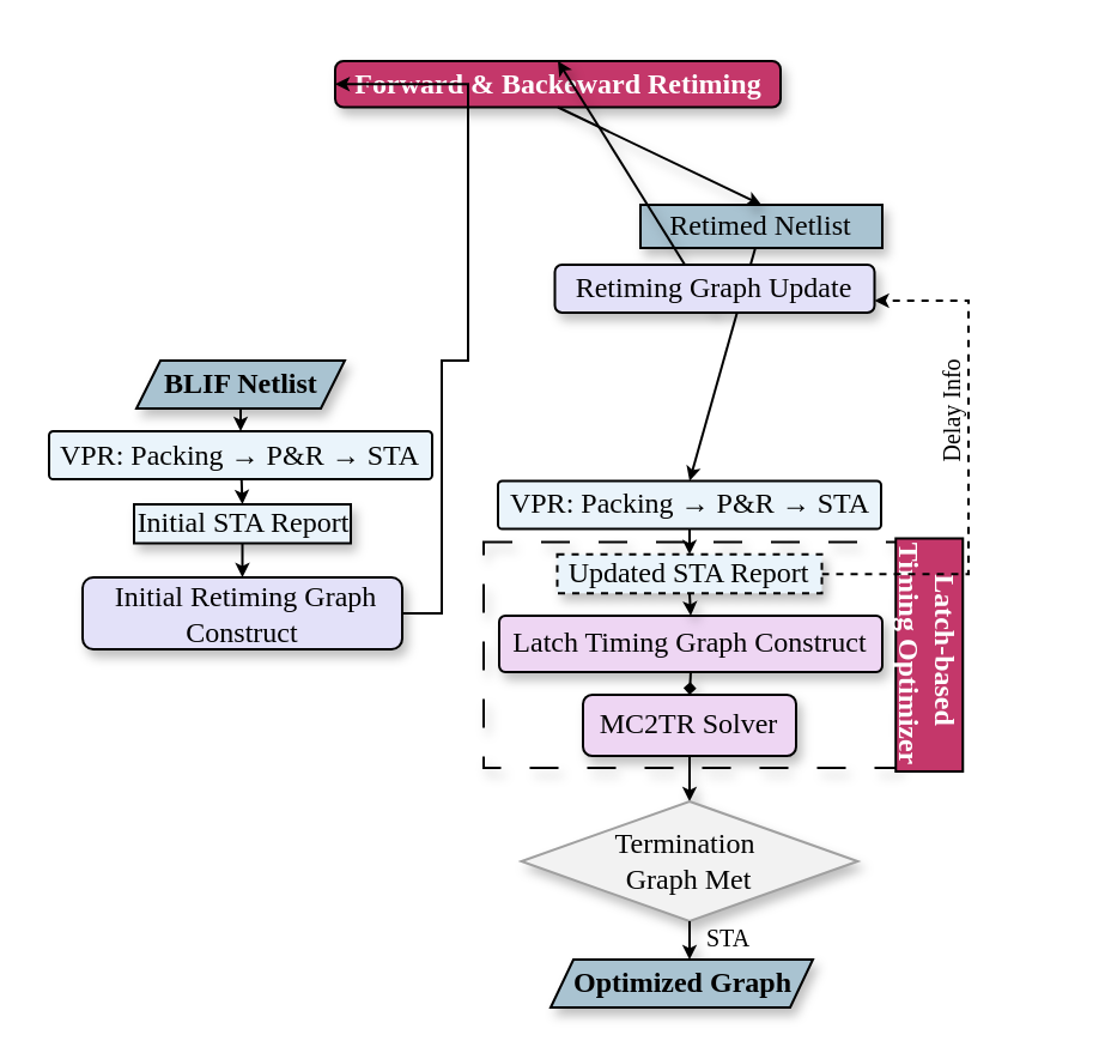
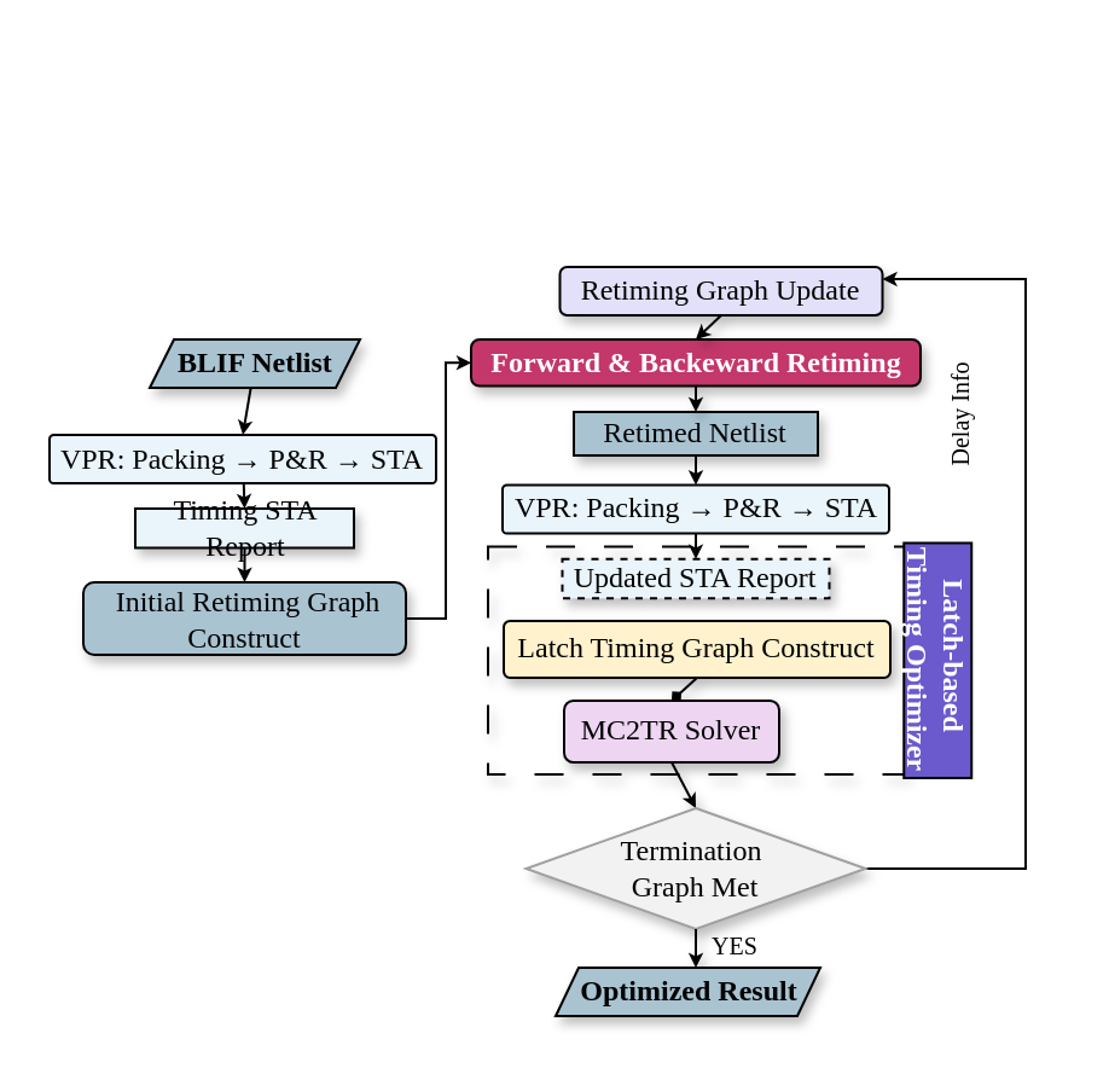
- <mxCell id="8" value="&lt;font&gt;&lt;b&gt;Forward &amp;amp; Backeward Retiming&lt;/b&gt;&lt;/font&gt;" style="rounded=1;whiteSpace=wrap;html=1;fillColor=#C4376A;strokeColor=#000000;arcSize=18;movable=1;resizable=1;rotatable=1;deletable=1;editable=1;locked=0;connectable=1;strokeWidth=1;fontFamily=Times New Roman;fontColor=#ffffff;shadow=1;" parent="1" vertex="1"><mxGeometry x="139.5" y="25" width="186" height="19.25" as="geometry" /></mxCell>
+ <mxCell id="8" value="&lt;font&gt;&lt;b&gt;Forward &amp;amp; Backeward Retiming&lt;/b&gt;&lt;/font&gt;" style="rounded=1;whiteSpace=wrap;html=1;fillColor=#C4376A;strokeColor=#000000;arcSize=18;movable=1;resizable=1;rotatable=1;deletable=1;editable=1;locked=0;connectable=1;strokeWidth=1;fontFamily=Times New Roman;fontColor=#ffffff;shadow=1;" parent="1" vertex="1"><mxGeometry x="194.5" y="140" width="186" height="19.25" as="geometry" /></mxCell>
- <mxCell id="10" value="&lt;font&gt;Retimed Netlist&lt;/font&gt;" style="rounded=0;whiteSpace=wrap;html=1;fillColor=light-dark(#A9C3D1,#1D293B);strokeColor=light-dark(#000000,#5C79A3);movable=1;resizable=1;rotatable=1;deletable=1;editable=1;locked=0;connectable=1;strokeWidth=1;fontFamily=Times New Roman;shadow=1;" parent="1" vertex="1"><mxGeometry x="267" y="85" width="101" height="18" as="geometry" /></mxCell>
+ <mxCell id="10" value="&lt;font&gt;Retimed Netlist&lt;/font&gt;" style="rounded=0;whiteSpace=wrap;html=1;fillColor=light-dark(#A9C3D1,#1D293B);strokeColor=light-dark(#000000,#5C79A3);movable=1;resizable=1;rotatable=1;deletable=1;editable=1;locked=0;connectable=1;strokeWidth=1;fontFamily=Times New Roman;shadow=1;" parent="1" vertex="1"><mxGeometry x="237" y="170" width="101" height="18" as="geometry" /></mxCell>
- <mxCell id="24" value="&lt;font&gt;&lt;b&gt;BLIF Netlist&lt;/b&gt;&lt;/font&gt;" style="shape=parallelogram;perimeter=parallelogramPerimeter;whiteSpace=wrap;html=1;fixedSize=1;fillColor=#A9C3D1;strokeColor=light-dark(#000000, #446e2c);strokeWidth=1;movable=1;resizable=1;rotatable=1;deletable=1;editable=1;locked=0;connectable=1;fontFamily=Times New Roman;shadow=1;size=10;" parent="1" vertex="1"><mxGeometry x="56.5" y="150" width="87" height="20" as="geometry" /></mxCell>
+ <mxCell id="24" value="&lt;font&gt;&lt;b&gt;BLIF Netlist&lt;/b&gt;&lt;/font&gt;" style="shape=parallelogram;perimeter=parallelogramPerimeter;whiteSpace=wrap;html=1;fixedSize=1;fillColor=#A9C3D1;strokeColor=light-dark(#000000, #446e2c);strokeWidth=1;movable=1;resizable=1;rotatable=1;deletable=1;editable=1;locked=0;connectable=1;fontFamily=Times New Roman;shadow=1;size=10;" parent="1" vertex="1"><mxGeometry x="61.5" y="140" width="87" height="20" as="geometry" /></mxCell>
- <mxCell id="17" style="edgeStyle=orthogonalEdgeStyle;rounded=0;orthogonalLoop=1;jettySize=auto;html=1;entryX=1;entryY=0.75;entryDx=0;entryDy=0;endSize=3;dashed=1;" parent="1" source="18" target="30" edge="1"><mxGeometry relative="1" as="geometry"><Array as="points"><mxPoint x="404" y="239" /><mxPoint x="404" y="125" /></Array></mxGeometry></mxCell>
- <mxCell id="25" value="&lt;font&gt;Initial STA Report&lt;/font&gt;" style="rounded=0;whiteSpace=wrap;html=1;fillColor=light-dark(#EAF4FB,#1D293B);strokeColor=#000000;movable=1;resizable=1;rotatable=1;deletable=1;editable=1;locked=0;connectable=1;strokeWidth=1;fontFamily=Times New Roman;shadow=1;" parent="1" vertex="1"><mxGeometry x="55.5" y="210" width="90.5" height="16.25" as="geometry" /></mxCell>
+ <mxCell id="25" value="&lt;font&gt;Timing STA Report&lt;/font&gt;" style="rounded=0;whiteSpace=wrap;html=1;fillColor=light-dark(#EAF4FB,#1D293B);strokeColor=#000000;movable=1;resizable=1;rotatable=1;deletable=1;editable=1;locked=0;connectable=1;strokeWidth=1;fontFamily=Times New Roman;shadow=1;" parent="1" vertex="1"><mxGeometry x="55.5" y="210" width="90.5" height="16.25" as="geometry" /></mxCell>
+ <mxCell id="14" style="edgeStyle=orthogonalEdgeStyle;rounded=0;orthogonalLoop=1;jettySize=auto;html=1;entryX=1;entryY=0.25;entryDx=0;entryDy=0;endSize=3;" parent="1" source="15" target="30" edge="1"><mxGeometry relative="1" as="geometry"><mxPoint x="354.25" y="109.5" as="targetPoint" /><Array as="points"><mxPoint x="424" y="359" /><mxPoint x="424" y="115" /></Array></mxGeometry></mxCell>
- <mxCell id="13" style="rounded=0;orthogonalLoop=1;jettySize=auto;html=1;entryX=0.5;entryY=0;entryDx=0;entryDy=0;strokeWidth=1;startSize=3;endSize=3;shadow=1;exitX=0.5;exitY=1;exitDx=0;exitDy=0;" parent="1" source="18" target="6" edge="1"><mxGeometry relative="1" as="geometry"><mxPoint x="290.5" y="279" as="sourcePoint" /></mxGeometry></mxCell>
- <mxCell id="27" value="&amp;nbsp;Initial Retiming Graph Construct" style="rounded=1;whiteSpace=wrap;html=1;fillColor=#E3E1F9;strokeColor=#000000;fillStyle=auto;strokeWidth=1;fontFamily=Times New Roman;shadow=1;" parent="1" vertex="1"><mxGeometry x="34" y="240.5" width="133.5" height="30" as="geometry" /></mxCell>
+ <mxCell id="27" value="&amp;nbsp;Initial Retiming Graph Construct" style="rounded=1;whiteSpace=wrap;html=1;fillColor=#a9c3d1;strokeColor=#000000;fillStyle=auto;strokeWidth=1;fontFamily=Times New Roman;shadow=1;" parent="1" vertex="1"><mxGeometry x="34" y="240.5" width="133.5" height="30" as="geometry" /></mxCell>
- <mxCell id="6" value="&lt;span style=&quot;text-wrap-mode: nowrap;&quot;&gt;Latch Timing Graph Construct&lt;/span&gt;" style="rounded=1;whiteSpace=wrap;html=1;fillColor=#EED6F3;strokeColor=#000000;strokeWidth=1;fontFamily=Times New Roman;shadow=1;arcSize=11;" parent="1" vertex="1"><mxGeometry x="208" y="256.5" width="160" height="23.5" as="geometry" /></mxCell>
+ <mxCell id="6" value="&lt;span style=&quot;text-wrap-mode: nowrap;&quot;&gt;Latch Timing Graph Construct&lt;/span&gt;" style="rounded=1;whiteSpace=wrap;html=1;fillColor=#fff2cc;strokeColor=#000000;strokeWidth=1;fontFamily=Times New Roman;shadow=1;arcSize=11;" parent="1" vertex="1"><mxGeometry x="208" y="256.5" width="160" height="23.5" as="geometry" /></mxCell>
- <mxCell id="12" value="&lt;font&gt;&lt;b&gt;Latch-based&amp;nbsp;&lt;/b&gt;&lt;/font&gt;&lt;div&gt;&lt;b&gt;&lt;font&gt;Timing&amp;nbsp;&lt;/font&gt;&lt;span style=&quot;background-color: initial;&quot;&gt;Optimizer&lt;/span&gt;&lt;/b&gt;&lt;/div&gt;" style="rounded=0;whiteSpace=wrap;html=1;fillColor=#c4376a;strokeColor=#000000;arcSize=36;movable=1;resizable=1;rotatable=1;deletable=1;editable=1;locked=0;connectable=1;strokeWidth=1;fontFamily=Times New Roman;fontColor=#ffffff;shadow=0;rotation=90;" parent="1" vertex="1"><mxGeometry x="339" y="258.87" width="97.25" height="28" as="geometry" /></mxCell>
+ <mxCell id="12" value="&lt;font&gt;&lt;b&gt;Latch-based&amp;nbsp;&lt;/b&gt;&lt;/font&gt;&lt;div&gt;&lt;b&gt;&lt;font&gt;Timing&amp;nbsp;&lt;/font&gt;&lt;span style=&quot;background-color: initial;&quot;&gt;Optimizer&lt;/span&gt;&lt;/b&gt;&lt;/div&gt;" style="rounded=0;whiteSpace=wrap;html=1;fillColor=#6A5ACD;strokeColor=#000000;arcSize=36;movable=1;resizable=1;rotatable=1;deletable=1;editable=1;locked=0;connectable=1;strokeWidth=1;fontFamily=Times New Roman;fontColor=#ffffff;shadow=0;rotation=90;" parent="1" vertex="1"><mxGeometry x="339" y="258.87" width="97.25" height="28" as="geometry" /></mxCell>
- <mxCell id="7" value="MC2TR Solver" style="rounded=1;whiteSpace=wrap;html=1;fillColor=#EED6F3;strokeColor=#000000;strokeWidth=1;fontFamily=Times New Roman;shadow=1;" parent="1" vertex="1"><mxGeometry x="243" y="289.5" width="89" height="25.5" as="geometry" /></mxCell>
+ <mxCell id="7" value="MC2TR Solver" style="rounded=1;whiteSpace=wrap;html=1;fillColor=#EED6F3;strokeColor=#000000;strokeWidth=1;fontFamily=Times New Roman;shadow=1;" parent="1" vertex="1"><mxGeometry x="233" y="289.5" width="89" height="25.5" as="geometry" /></mxCell>
- <mxCell id="21" value="&lt;p style=&quot;line-height: 60%;&quot;&gt;&lt;span style=&quot;color: rgb(0, 0, 0); font-family: &amp;quot;Times New Roman&amp;quot;; font-style: normal; font-variant-ligatures: normal; font-variant-caps: normal; font-weight: 400; letter-spacing: normal; orphans: 2; text-indent: 0px; text-transform: none; widows: 2; word-spacing: 0px; -webkit-text-stroke-width: 0px; white-space: normal; text-decoration-thickness: initial; text-decoration-style: initial; text-decoration-color: initial; float: none; display: inline !important;&quot;&gt;&lt;font style=&quot;font-size: 10px;&quot;&gt;STA&lt;/font&gt;&lt;/span&gt;&lt;/p&gt;" style="text;whiteSpace=wrap;html=1;align=center;shadow=1;strokeWidth=1;" parent="1" vertex="1"><mxGeometry x="285.5" y="368.5" width="36" height="31.5" as="geometry" /></mxCell>
+ <mxCell id="21" value="&lt;p style=&quot;line-height: 60%;&quot;&gt;&lt;span style=&quot;color: rgb(0, 0, 0); font-family: &amp;quot;Times New Roman&amp;quot;; font-style: normal; font-variant-ligatures: normal; font-variant-caps: normal; font-weight: 400; letter-spacing: normal; orphans: 2; text-indent: 0px; text-transform: none; widows: 2; word-spacing: 0px; -webkit-text-stroke-width: 0px; white-space: normal; text-decoration-thickness: initial; text-decoration-style: initial; text-decoration-color: initial; float: none; display: inline !important;&quot;&gt;&lt;font style=&quot;font-size: 10px;&quot;&gt;YES&lt;/font&gt;&lt;/span&gt;&lt;/p&gt;" style="text;whiteSpace=wrap;html=1;align=center;shadow=1;strokeWidth=1;" parent="1" vertex="1"><mxGeometry x="285.5" y="368.5" width="36" height="31.5" as="geometry" /></mxCell>
- <mxCell id="32" value="&lt;font style=&quot;color: rgb(0, 0, 0);&quot;&gt;&lt;b style=&quot;&quot;&gt;Optimized Graph&lt;/b&gt;&lt;/font&gt;" style="shape=parallelogram;perimeter=parallelogramPerimeter;whiteSpace=wrap;html=1;fixedSize=1;fillColor=#A9C3D1;strokeColor=light-dark(#000000, #446e2c);strokeWidth=1;movable=1;resizable=1;rotatable=1;deletable=1;editable=1;locked=0;connectable=1;fontFamily=Times New Roman;shadow=1;size=9.5;" parent="1" vertex="1"><mxGeometry x="229.5" y="400" width="109.5" height="20" as="geometry" /></mxCell>
+ <mxCell id="32" value="&lt;font style=&quot;color: rgb(0, 0, 0);&quot;&gt;&lt;b style=&quot;&quot;&gt;Optimized Result&lt;/b&gt;&lt;/font&gt;" style="shape=parallelogram;perimeter=parallelogramPerimeter;whiteSpace=wrap;html=1;fixedSize=1;fillColor=#A9C3D1;strokeColor=light-dark(#000000, #446e2c);strokeWidth=1;movable=1;resizable=1;rotatable=1;deletable=1;editable=1;locked=0;connectable=1;fontFamily=Times New Roman;shadow=1;size=9.5;" parent="1" vertex="1"><mxGeometry x="229.5" y="400" width="109.5" height="20" as="geometry" /></mxCell>
